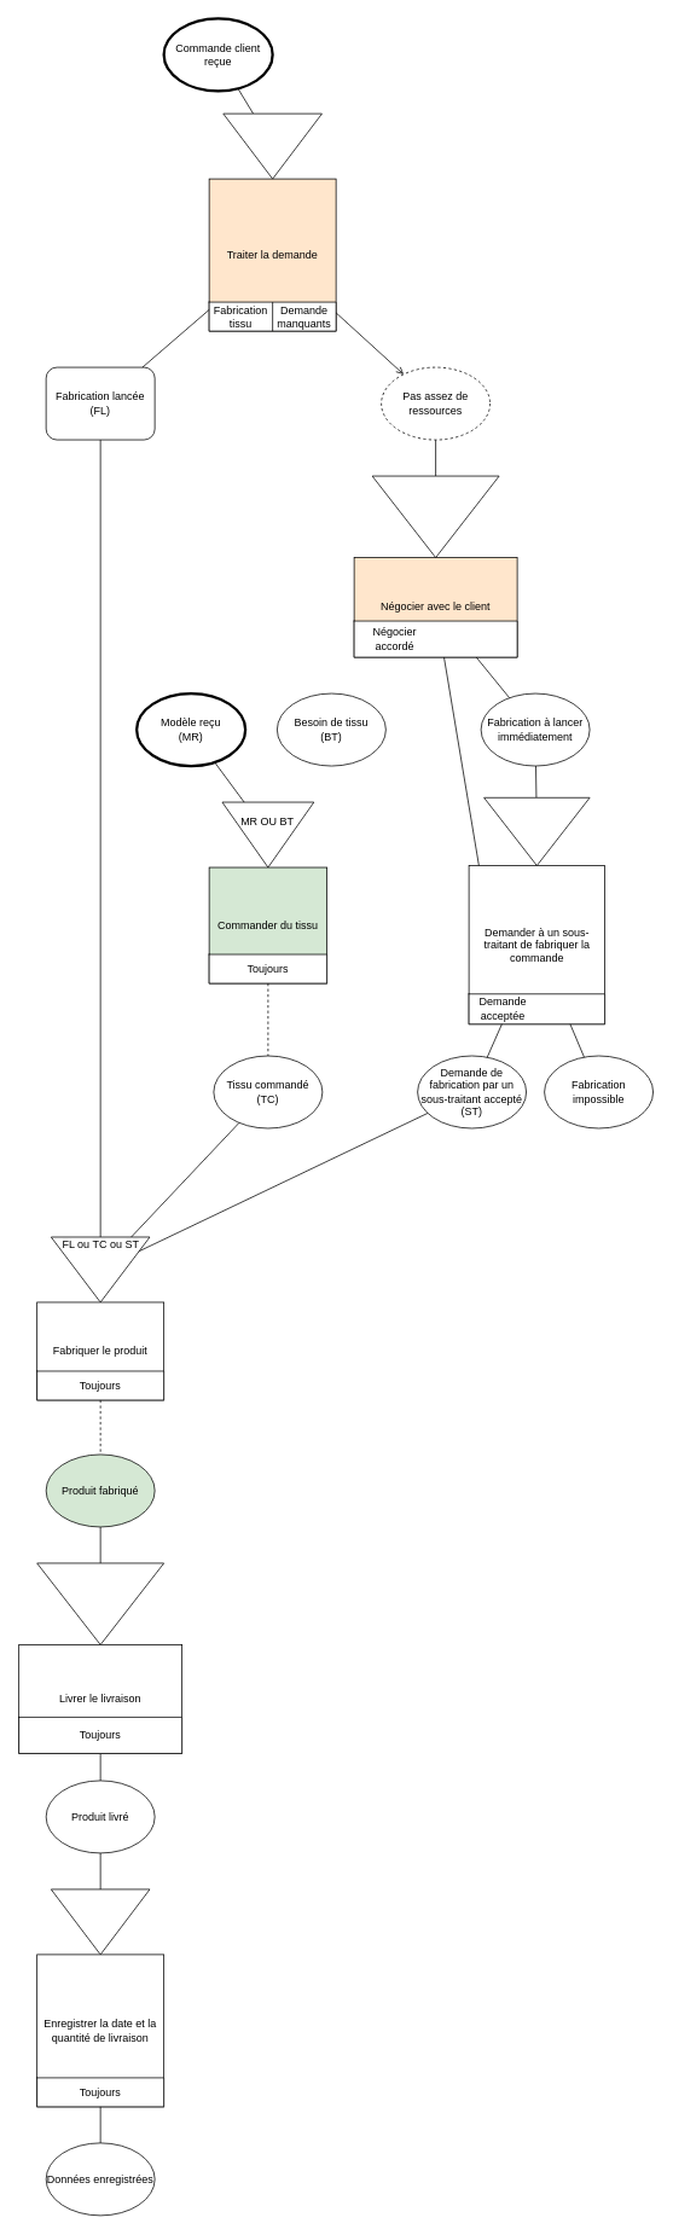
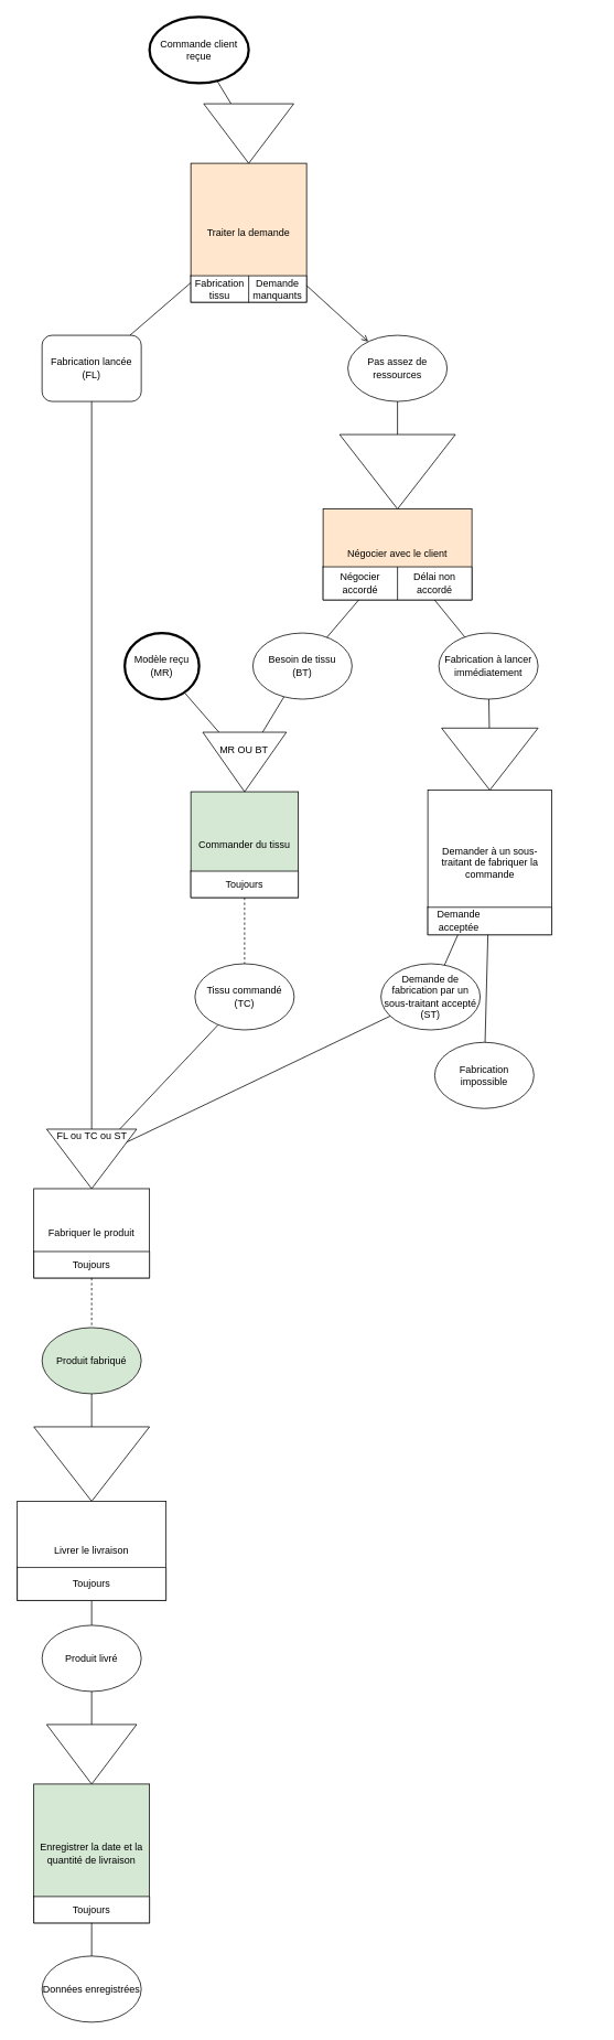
- <mxCell id="21" value="Pas assez de ressources" style="ellipse;whiteSpace=wrap;html=1;dashed=1;" vertex="1" parent="1"><mxGeometry x="420" y="405" width="120" height="80" as="geometry" /></mxCell>
+ <mxCell id="21" value="Pas assez de ressources" style="ellipse;whiteSpace=wrap;html=1;" vertex="1" parent="1"><mxGeometry x="420" y="405" width="120" height="80" as="geometry" /></mxCell>
+ <mxCell id="29" value="Délai non accordé" style="shape=partialRectangle;html=1;whiteSpace=wrap;connectable=0;fillColor=none;top=0;left=0;bottom=0;right=0;overflow=hidden;" vertex="1" parent="27"><mxGeometry x="90" width="90" height="40" as="geometry" /></mxCell>
- <mxCell id="58" value="Modèle reçu&lt;br&gt;(MR)" style="ellipse;whiteSpace=wrap;html=1;strokeWidth=3;gradientColor=none;" vertex="1" parent="1"><mxGeometry x="150" y="765" width="120" height="80" as="geometry" /></mxCell>
+ <mxCell id="58" value="Modèle reçu&lt;br&gt;(MR)" style="ellipse;whiteSpace=wrap;html=1;strokeWidth=3;gradientColor=none;" vertex="1" parent="1"><mxGeometry x="150" y="765" width="90" height="80" as="geometry" /></mxCell>
- <mxCell id="41" style="edgeStyle=none;rounded=0;orthogonalLoop=1;jettySize=auto;html=1;endArrow=none;endFill=0;" edge="1" parent="1" source="24" target="50"><mxGeometry relative="1" as="geometry" /></mxCell>
+ <mxCell id="41" style="edgeStyle=none;rounded=0;orthogonalLoop=1;jettySize=auto;html=1;endArrow=none;endFill=0;" edge="1" parent="1" source="24" target="40"><mxGeometry relative="1" as="geometry" /></mxCell>
+ <mxCell id="39" style="edgeStyle=none;rounded=0;orthogonalLoop=1;jettySize=auto;html=1;endArrow=none;endFill=0;" edge="1" parent="1" source="40" target="32"><mxGeometry relative="1" as="geometry" /></mxCell>
- <mxCell id="53" value="Fabrication impossible" style="ellipse;whiteSpace=wrap;html=1;" vertex="1" parent="1"><mxGeometry x="600" y="1165" width="120" height="80" as="geometry" /></mxCell>
+ <mxCell id="53" value="Fabrication impossible" style="ellipse;whiteSpace=wrap;html=1;" vertex="1" parent="1"><mxGeometry x="525" y="1260" width="120" height="80" as="geometry" /></mxCell>
- <mxCell id="62" value="Enregistrer la date et la quantité de livraison" style="rounded=0;whiteSpace=wrap;html=1;" vertex="1" parent="61"><mxGeometry y="72" width="140" height="168" as="geometry" /></mxCell>
+ <mxCell id="62" value="Enregistrer la date et la quantité de livraison" style="rounded=0;whiteSpace=wrap;html=1;fillColor=#d5e8d4;" vertex="1" parent="61"><mxGeometry y="72" width="140" height="168" as="geometry" /></mxCell>
